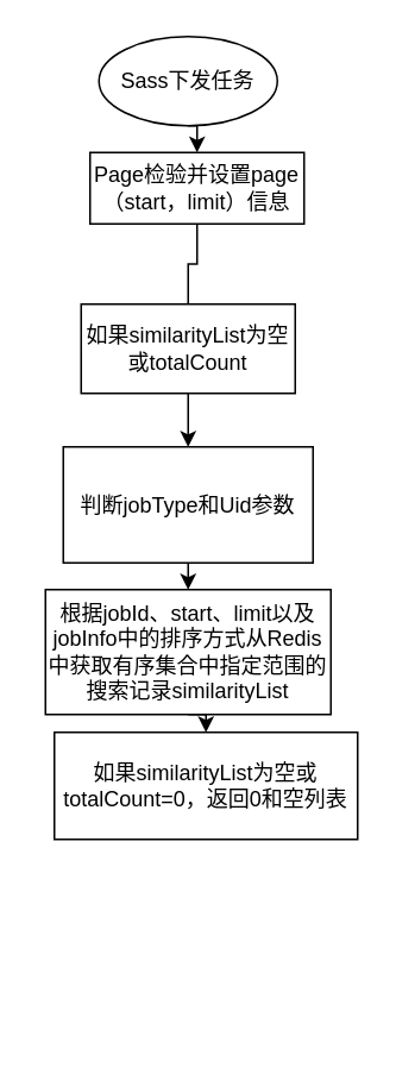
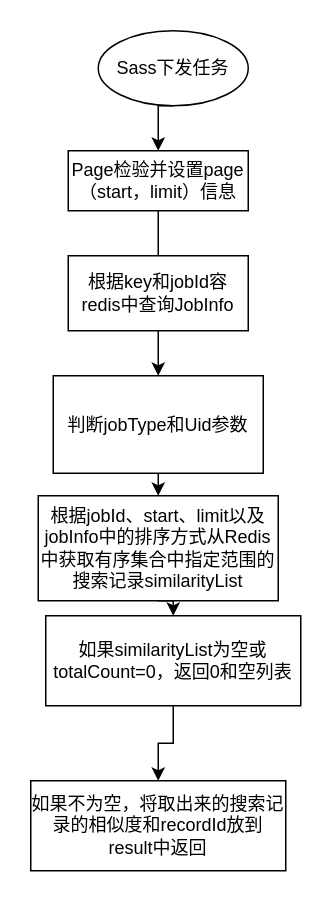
- <mxCell id="3" value="Sass下发任务" style="ellipse;whiteSpace=wrap;html=1;" vertex="1" parent="1"><mxGeometry x="55" y="20" width="100" height="50" as="geometry" /></mxCell>
+ <mxCell id="3" value="Sass下发任务" style="ellipse;whiteSpace=wrap;html=1;" vertex="1" parent="1"><mxGeometry x="65" y="20" width="100" height="50" as="geometry" /></mxCell>
- <mxCell id="5" value="Page检验并设置page（start，limit）信息" style="rounded=0;whiteSpace=wrap;html=1;" vertex="1" parent="1"><mxGeometry x="50" y="85" width="120" height="40" as="geometry" /></mxCell>
+ <mxCell id="5" value="Page检验并设置page（start，limit）信息" style="rounded=0;whiteSpace=wrap;html=1;" vertex="1" parent="1"><mxGeometry x="45" y="100" width="120" height="40" as="geometry" /></mxCell>
- <mxCell id="7" value="如果similarityList为空或totalCount" style="rounded=0;whiteSpace=wrap;html=1;" vertex="1" parent="1"><mxGeometry x="45" y="170" width="120" height="50" as="geometry" /></mxCell>
+ <mxCell id="7" value="根据key和jobId容redis中查询JobInfo" style="rounded=0;whiteSpace=wrap;html=1;" vertex="1" parent="1"><mxGeometry x="45" y="170" width="120" height="50" as="geometry" /></mxCell>
+ <mxCell id="12" style="edgeStyle=orthogonalEdgeStyle;rounded=0;orthogonalLoop=1;jettySize=auto;html=1;exitX=0.5;exitY=1;exitDx=0;exitDy=0;entryX=0.5;entryY=0;entryDx=0;entryDy=0;" edge="1" parent="1" source="13" target="14"><mxGeometry relative="1" as="geometry" /></mxCell>
+ <mxCell id="14" value="如果不为空，将取出来的搜索记录的相似度和recordId放到result中返回" style="rounded=0;whiteSpace=wrap;html=1;" vertex="1" parent="1"><mxGeometry x="20" y="520" width="170" height="60" as="geometry" /></mxCell>
